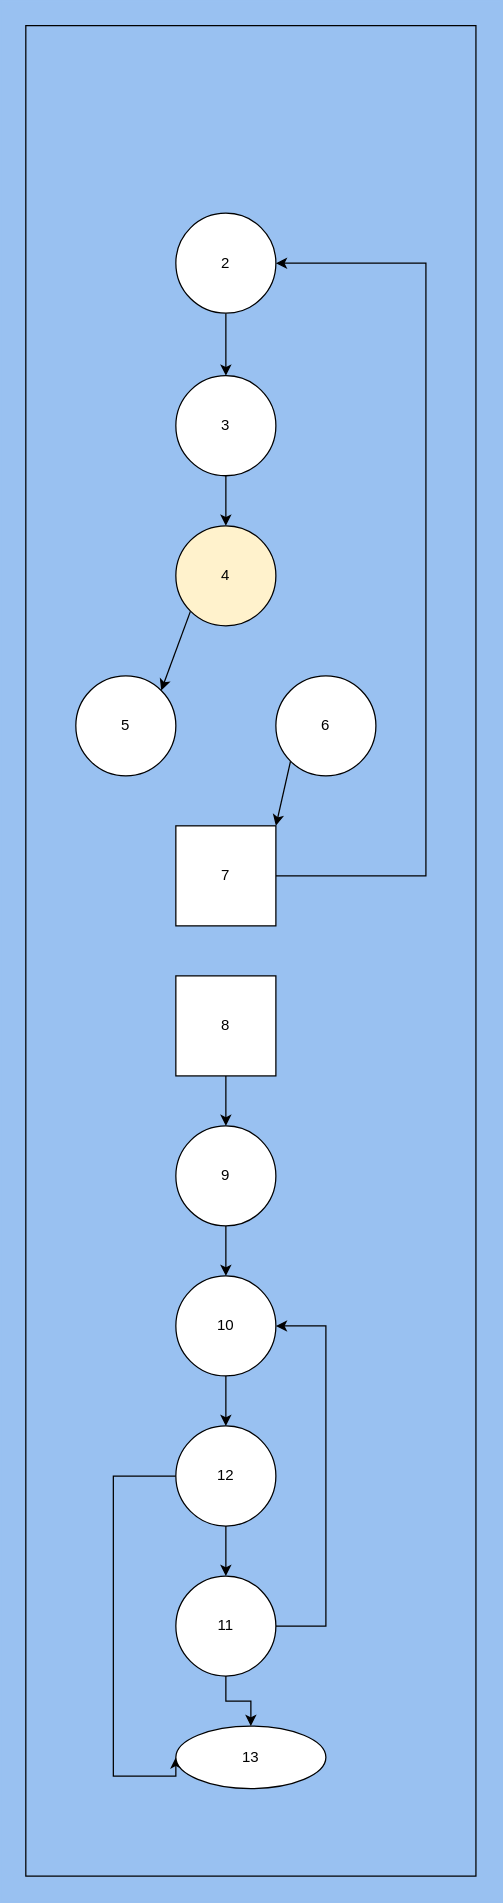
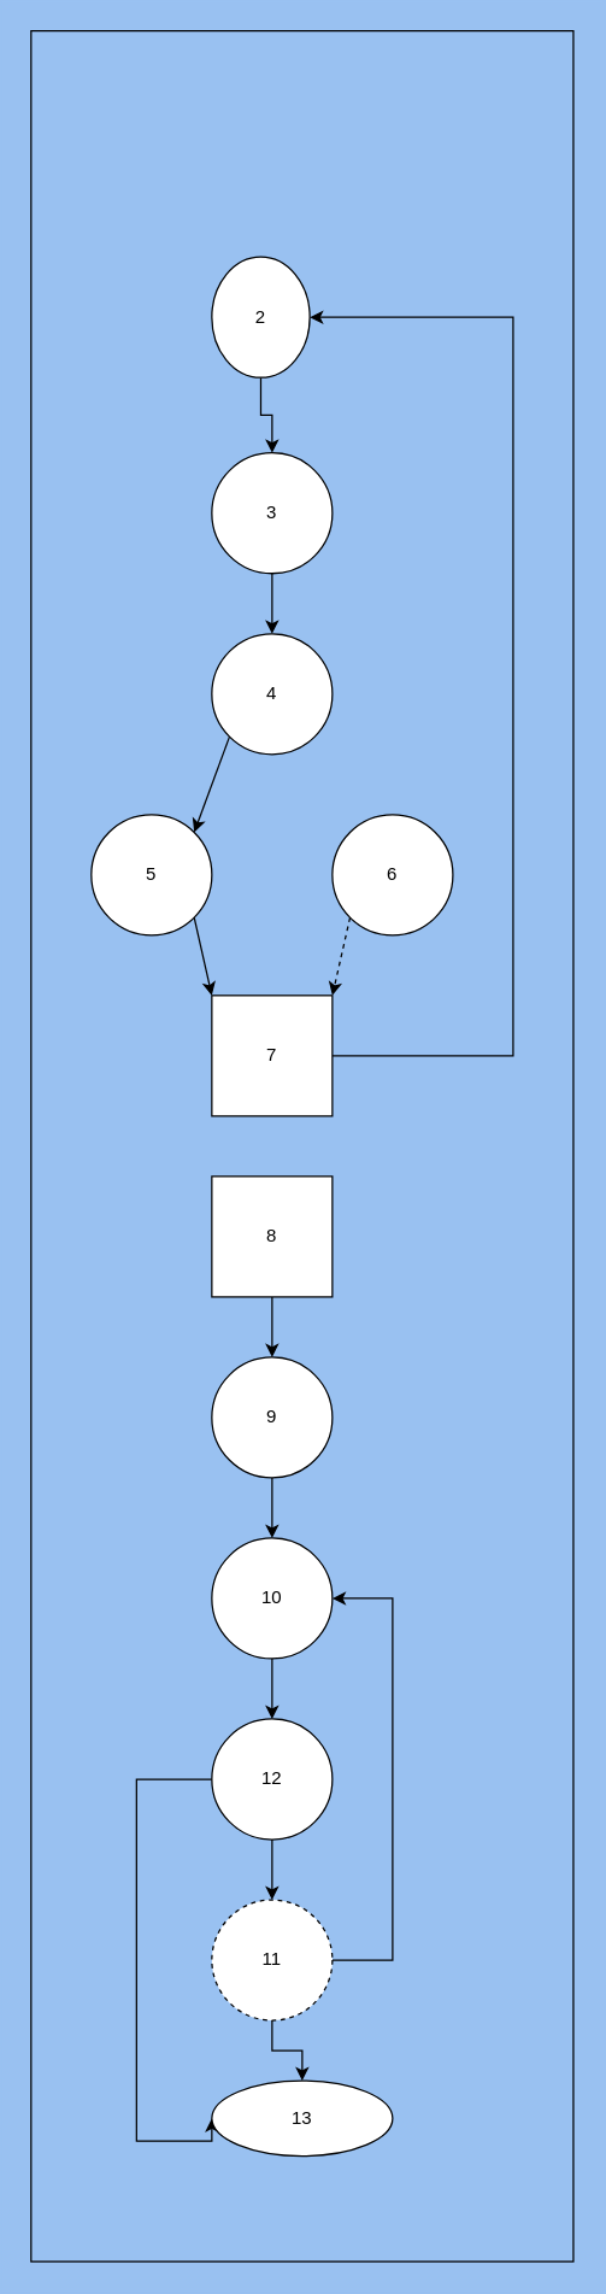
- <mxCell id="3" value="2" style="ellipse;whiteSpace=wrap;html=1;aspect=fixed;" vertex="1" parent="1"><mxGeometry x="140" y="170" width="80" height="80" as="geometry" /></mxCell>
+ <mxCell id="3" value="2" style="ellipse;whiteSpace=wrap;html=1;aspect=fixed;" vertex="1" parent="1"><mxGeometry x="140" y="170" width="65" height="80" as="geometry" /></mxCell>
- <mxCell id="7" value="4" style="ellipse;whiteSpace=wrap;html=1;aspect=fixed;fillColor=#fff2cc;" vertex="1" parent="1"><mxGeometry x="140" y="420" width="80" height="80" as="geometry" /></mxCell>
+ <mxCell id="7" value="4" style="ellipse;whiteSpace=wrap;html=1;aspect=fixed;" vertex="1" parent="1"><mxGeometry x="140" y="420" width="80" height="80" as="geometry" /></mxCell>
+ <mxCell id="10" style="rounded=0;orthogonalLoop=1;jettySize=auto;html=1;exitX=1;exitY=1;exitDx=0;exitDy=0;entryX=0;entryY=0;entryDx=0;entryDy=0;" edge="1" parent="1" source="11" target="13"><mxGeometry relative="1" as="geometry" /></mxCell>
- <mxCell id="8" style="rounded=0;orthogonalLoop=1;jettySize=auto;html=1;exitX=0;exitY=1;exitDx=0;exitDy=0;entryX=1;entryY=0;entryDx=0;entryDy=0;" edge="1" parent="1" source="9" target="13"><mxGeometry relative="1" as="geometry" /></mxCell>
+ <mxCell id="8" style="rounded=0;orthogonalLoop=1;jettySize=auto;html=1;exitX=0;exitY=1;exitDx=0;exitDy=0;entryX=1;entryY=0;entryDx=0;entryDy=0;dashed=1;" edge="1" parent="1" source="9" target="13"><mxGeometry relative="1" as="geometry" /></mxCell>
- <mxCell id="25" value="11" style="ellipse;whiteSpace=wrap;html=1;aspect=fixed;" vertex="1" parent="1"><mxGeometry x="140" y="1260" width="80" height="80" as="geometry" /></mxCell>
+ <mxCell id="25" value="11" style="ellipse;whiteSpace=wrap;html=1;aspect=fixed;dashed=1;" vertex="1" parent="1"><mxGeometry x="140" y="1260" width="80" height="80" as="geometry" /></mxCell>
